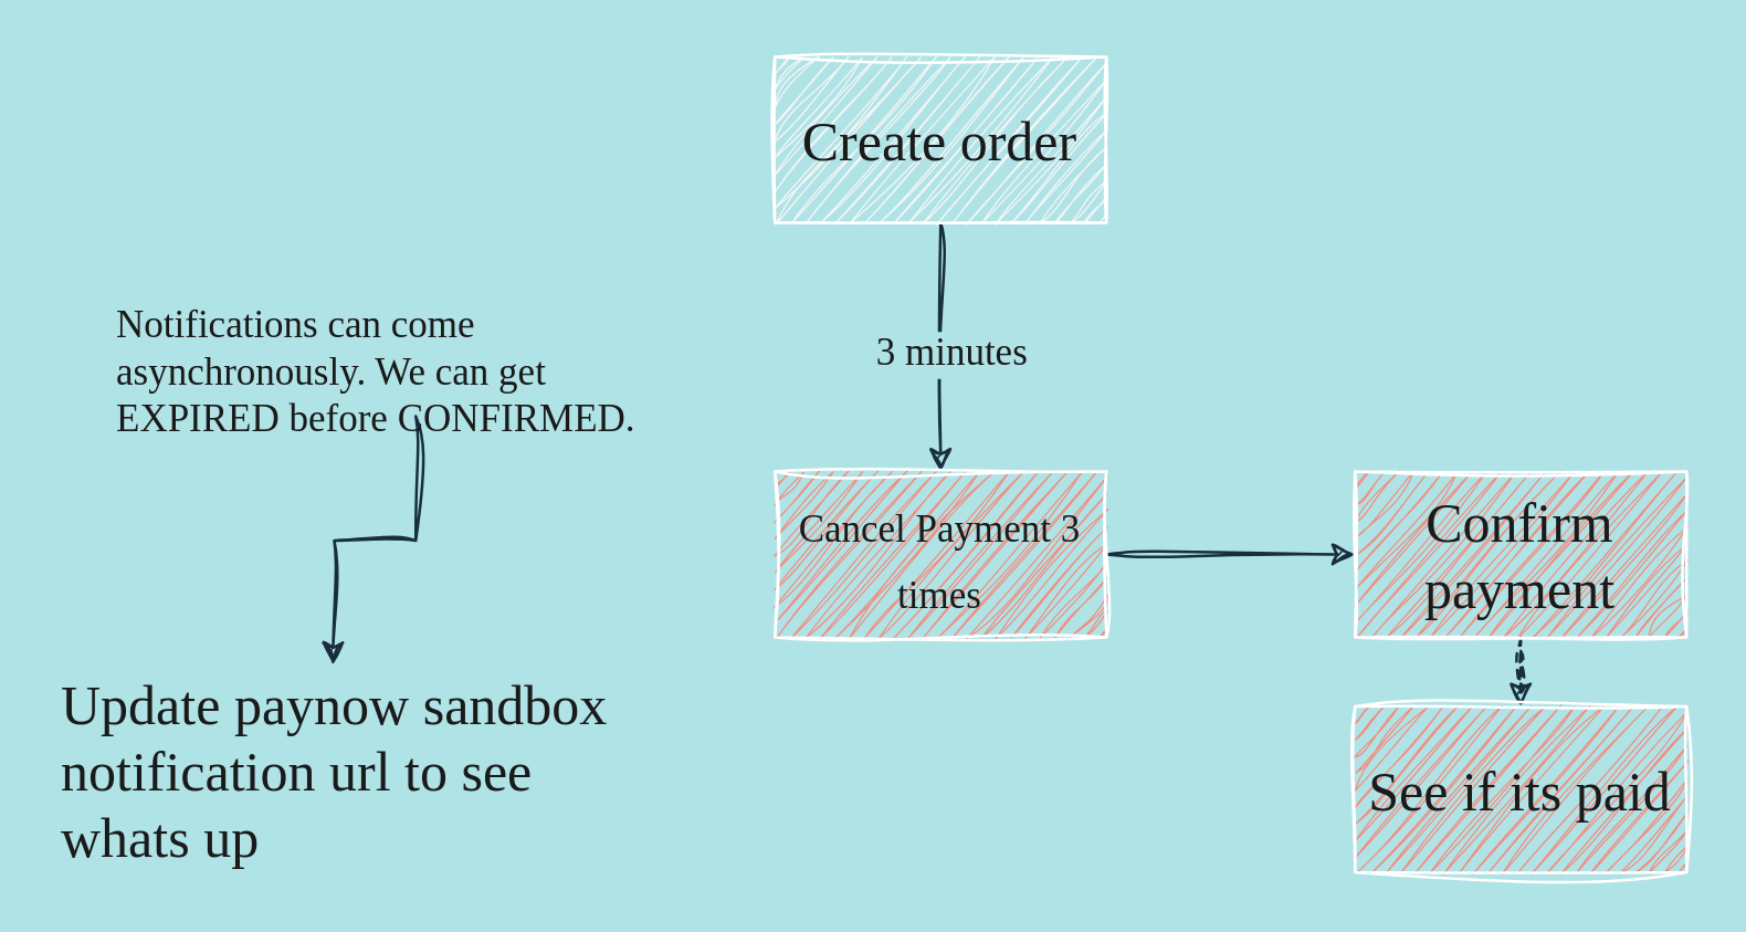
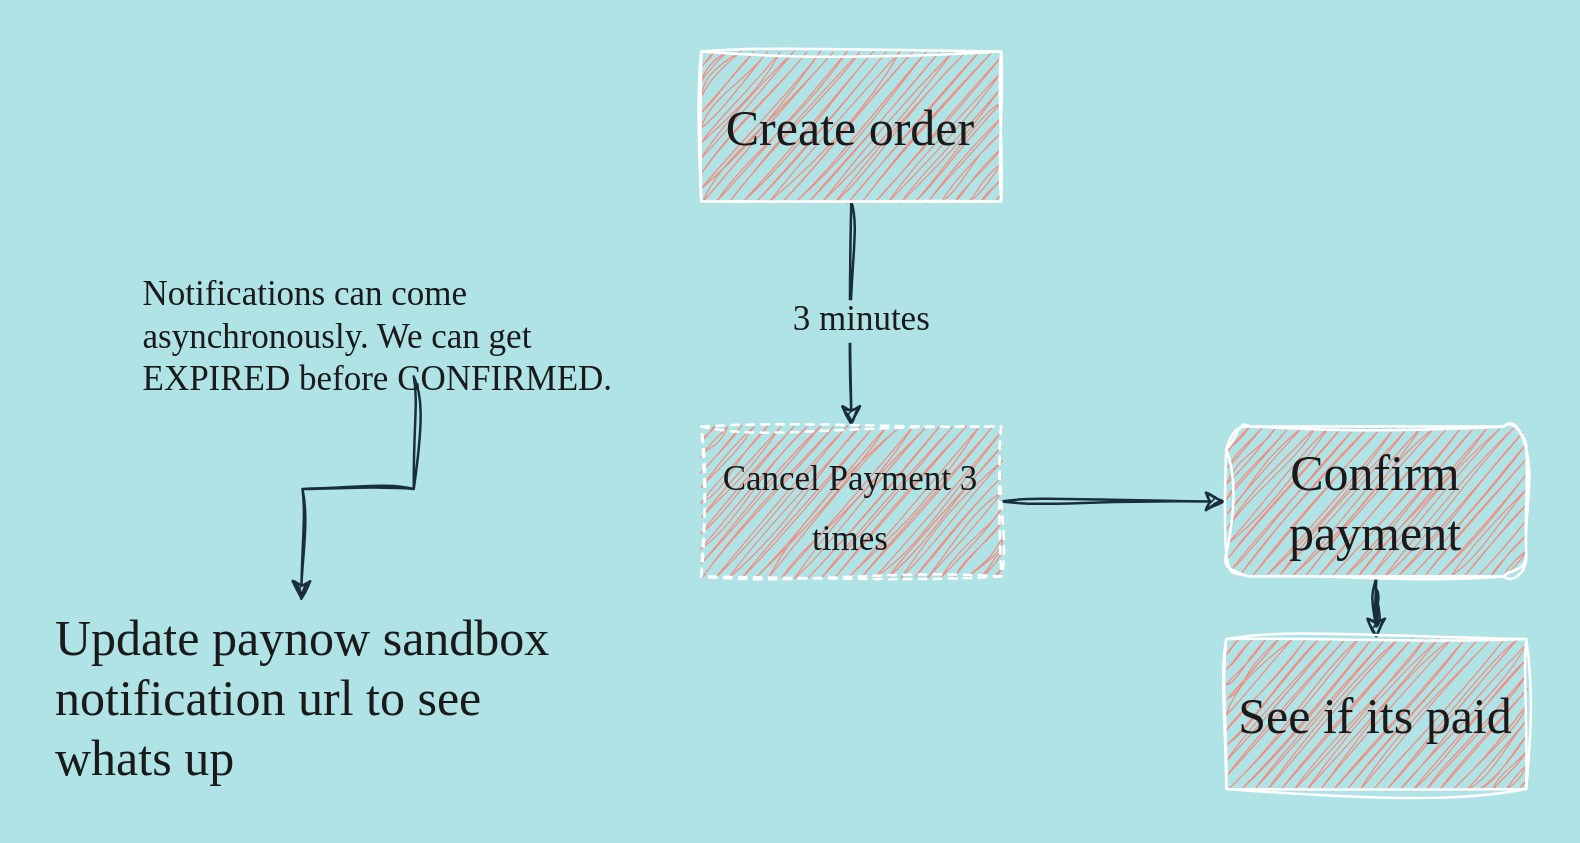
- <mxCell id="4" value="Create order" style="rounded=0;whiteSpace=wrap;html=1;labelBackgroundColor=none;sketch=1;hachureGap=4;jiggle=2;strokeColor=#FFFFFF;fontFamily=Architects Daughter;fontSource=https%3A%2F%2Ffonts.googleapis.com%2Fcss%3Ffamily%3DArchitects%2BDaughter;fontSize=20;fontColor=#1A1A1A;fillColor=#f5f5f5;" vertex="1" parent="1"><mxGeometry x="280" y="20" width="120" height="60" as="geometry" /></mxCell>
+ <mxCell id="4" value="Create order" style="rounded=0;whiteSpace=wrap;html=1;labelBackgroundColor=none;sketch=1;hachureGap=4;jiggle=2;strokeColor=#FFFFFF;fontFamily=Architects Daughter;fontSource=https%3A%2F%2Ffonts.googleapis.com%2Fcss%3Ffamily%3DArchitects%2BDaughter;fontSize=20;fontColor=#1A1A1A;fillColor=#F08E81;" vertex="1" parent="1"><mxGeometry x="280" y="20" width="120" height="60" as="geometry" /></mxCell>
- <mxCell id="11" value="&lt;div style=&quot;font-size: 14px;&quot; align=&quot;left&quot;&gt;&lt;font style=&quot;font-size: 14px;&quot;&gt;Notifications can come asynchronously. We can get EXPIRED before CONFIRMED.&lt;br&gt;&lt;/font&gt;&lt;/div&gt;" style="text;html=1;strokeColor=none;fillColor=none;align=left;verticalAlign=middle;whiteSpace=wrap;rounded=0;sketch=1;hachureGap=4;jiggle=2;fontFamily=Architects Daughter;fontSource=https%3A%2F%2Ffonts.googleapis.com%2Fcss%3Ffamily%3DArchitects%2BDaughter;fontSize=20;fontColor=#1A1A1A;" vertex="1" parent="1"><mxGeometry x="40" y="120" width="220" height="30" as="geometry" /></mxCell>
+ <mxCell id="11" value="&lt;div style=&quot;font-size: 14px;&quot; align=&quot;left&quot;&gt;&lt;font style=&quot;font-size: 14px;&quot;&gt;Notifications can come asynchronously. We can get EXPIRED before CONFIRMED.&lt;br&gt;&lt;/font&gt;&lt;/div&gt;" style="text;html=1;strokeColor=none;fillColor=none;align=left;verticalAlign=middle;whiteSpace=wrap;rounded=0;sketch=1;hachureGap=4;jiggle=2;fontFamily=Architects Daughter;fontSource=https%3A%2F%2Ffonts.googleapis.com%2Fcss%3Ffamily%3DArchitects%2BDaughter;fontSize=20;fontColor=#1A1A1A;" vertex="1" parent="1"><mxGeometry x="55" y="120" width="220" height="30" as="geometry" /></mxCell>
- <mxCell id="6" value="&lt;font style=&quot;font-size: 14px;&quot;&gt;Cancel Payment 3 times&lt;/font&gt;" style="rounded=0;whiteSpace=wrap;html=1;labelBackgroundColor=none;sketch=1;hachureGap=4;jiggle=2;strokeColor=#FFFFFF;fontFamily=Architects Daughter;fontSource=https%3A%2F%2Ffonts.googleapis.com%2Fcss%3Ffamily%3DArchitects%2BDaughter;fontSize=20;fontColor=#1A1A1A;fillColor=#F08E81;" vertex="1" parent="1"><mxGeometry x="280" y="170" width="120" height="60" as="geometry" /></mxCell>
+ <mxCell id="6" value="&lt;font style=&quot;font-size: 14px;&quot;&gt;Cancel Payment 3 times&lt;/font&gt;" style="rounded=0;whiteSpace=wrap;html=1;labelBackgroundColor=none;sketch=1;hachureGap=4;jiggle=2;strokeColor=#FFFFFF;fontFamily=Architects Daughter;fontSource=https%3A%2F%2Ffonts.googleapis.com%2Fcss%3Ffamily%3DArchitects%2BDaughter;fontSize=20;fontColor=#1A1A1A;fillColor=#F08E81;dashed=1;" vertex="1" parent="1"><mxGeometry x="280" y="170" width="120" height="60" as="geometry" /></mxCell>
- <mxCell id="8" value="Confirm payment" style="rounded=0;whiteSpace=wrap;html=1;labelBackgroundColor=none;sketch=1;hachureGap=4;jiggle=2;strokeColor=#FFFFFF;fontFamily=Architects Daughter;fontSource=https%3A%2F%2Ffonts.googleapis.com%2Fcss%3Ffamily%3DArchitects%2BDaughter;fontSize=20;fontColor=#1A1A1A;fillColor=#F08E81;" vertex="1" parent="1"><mxGeometry x="490" y="170" width="120" height="60" as="geometry" /></mxCell>
+ <mxCell id="8" value="Confirm payment" style="whiteSpace=wrap;html=1;labelBackgroundColor=none;sketch=1;hachureGap=4;jiggle=2;strokeColor=#FFFFFF;fontFamily=Architects Daughter;fontSource=https%3A%2F%2Ffonts.googleapis.com%2Fcss%3Ffamily%3DArchitects%2BDaughter;fontSize=20;fontColor=#1A1A1A;fillColor=#F08E81;rounded=1;" vertex="1" parent="1"><mxGeometry x="490" y="170" width="120" height="60" as="geometry" /></mxCell>
- <mxCell id="7" value="" style="edgeStyle=orthogonalEdgeStyle;rounded=0;sketch=1;hachureGap=4;jiggle=2;orthogonalLoop=1;jettySize=auto;html=1;strokeColor=#182E3E;fontFamily=Architects Daughter;fontSource=https%3A%2F%2Ffonts.googleapis.com%2Fcss%3Ffamily%3DArchitects%2BDaughter;fontSize=16;fontColor=#1A1A1A;labelBackgroundColor=#B0E3E6;dashed=1;" edge="1" parent="1" source="8" target="9"><mxGeometry relative="1" as="geometry" /></mxCell>
+ <mxCell id="7" value="" style="edgeStyle=orthogonalEdgeStyle;rounded=0;sketch=1;hachureGap=4;jiggle=2;orthogonalLoop=1;jettySize=auto;html=1;strokeColor=#182E3E;fontFamily=Architects Daughter;fontSource=https%3A%2F%2Ffonts.googleapis.com%2Fcss%3Ffamily%3DArchitects%2BDaughter;fontSize=16;fontColor=#1A1A1A;labelBackgroundColor=#B0E3E6;" edge="1" parent="1" source="8" target="9"><mxGeometry relative="1" as="geometry" /></mxCell>
